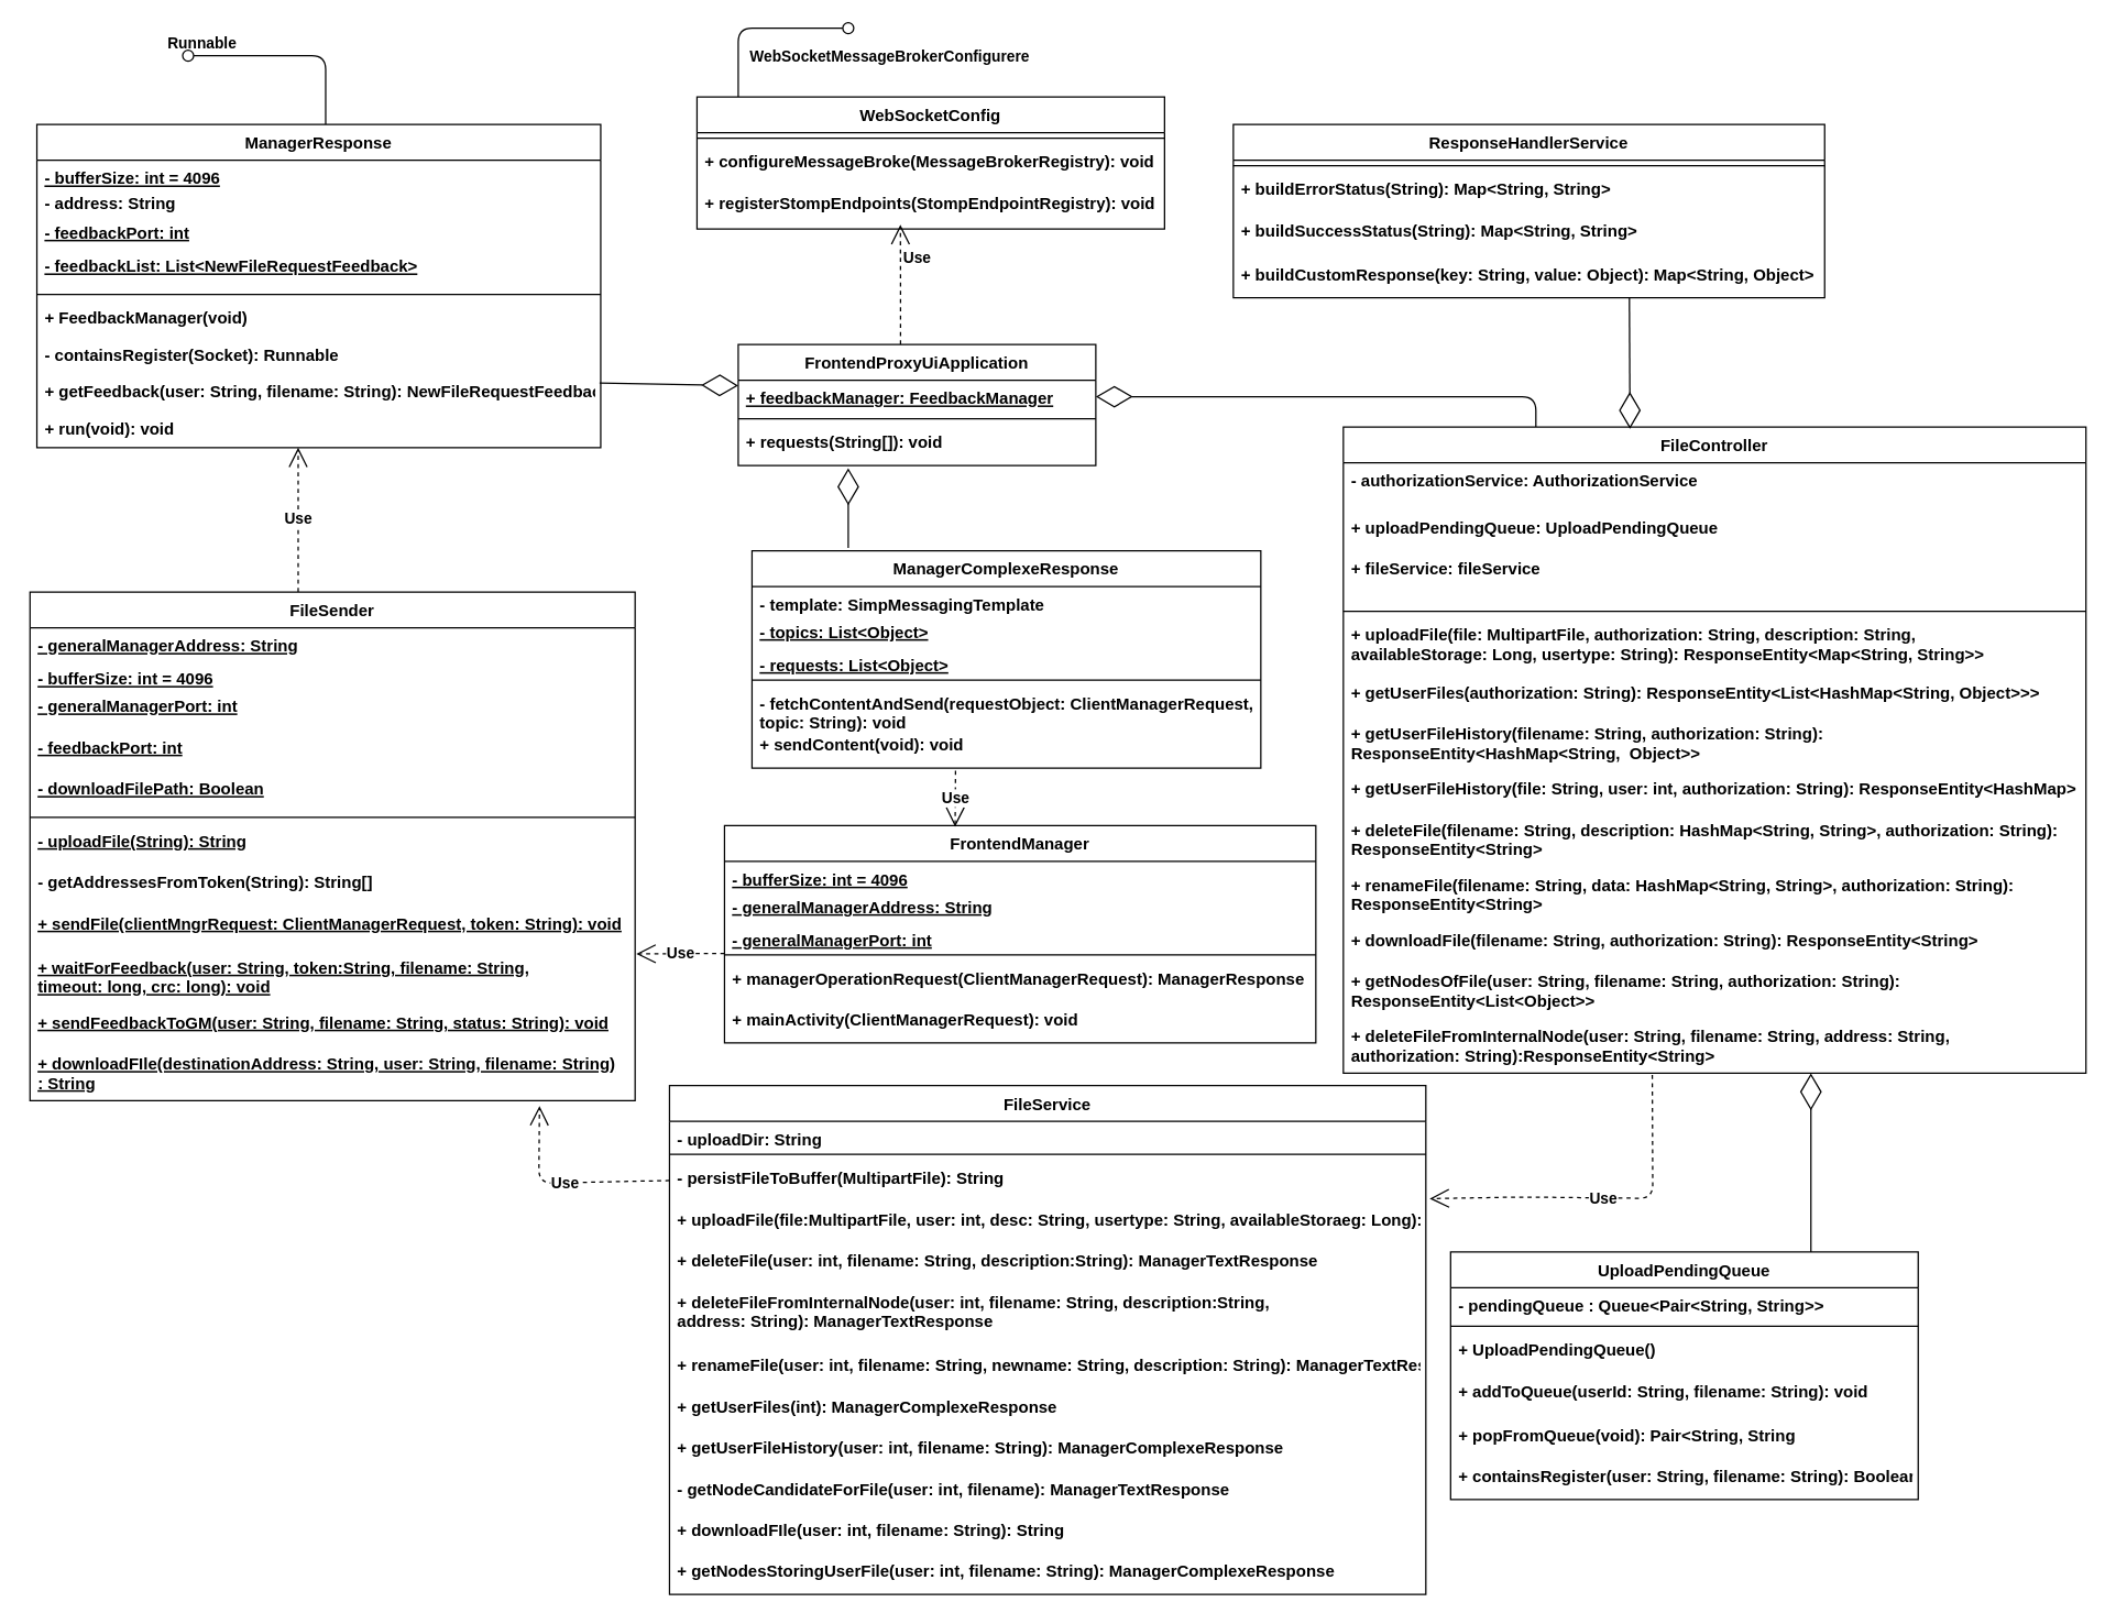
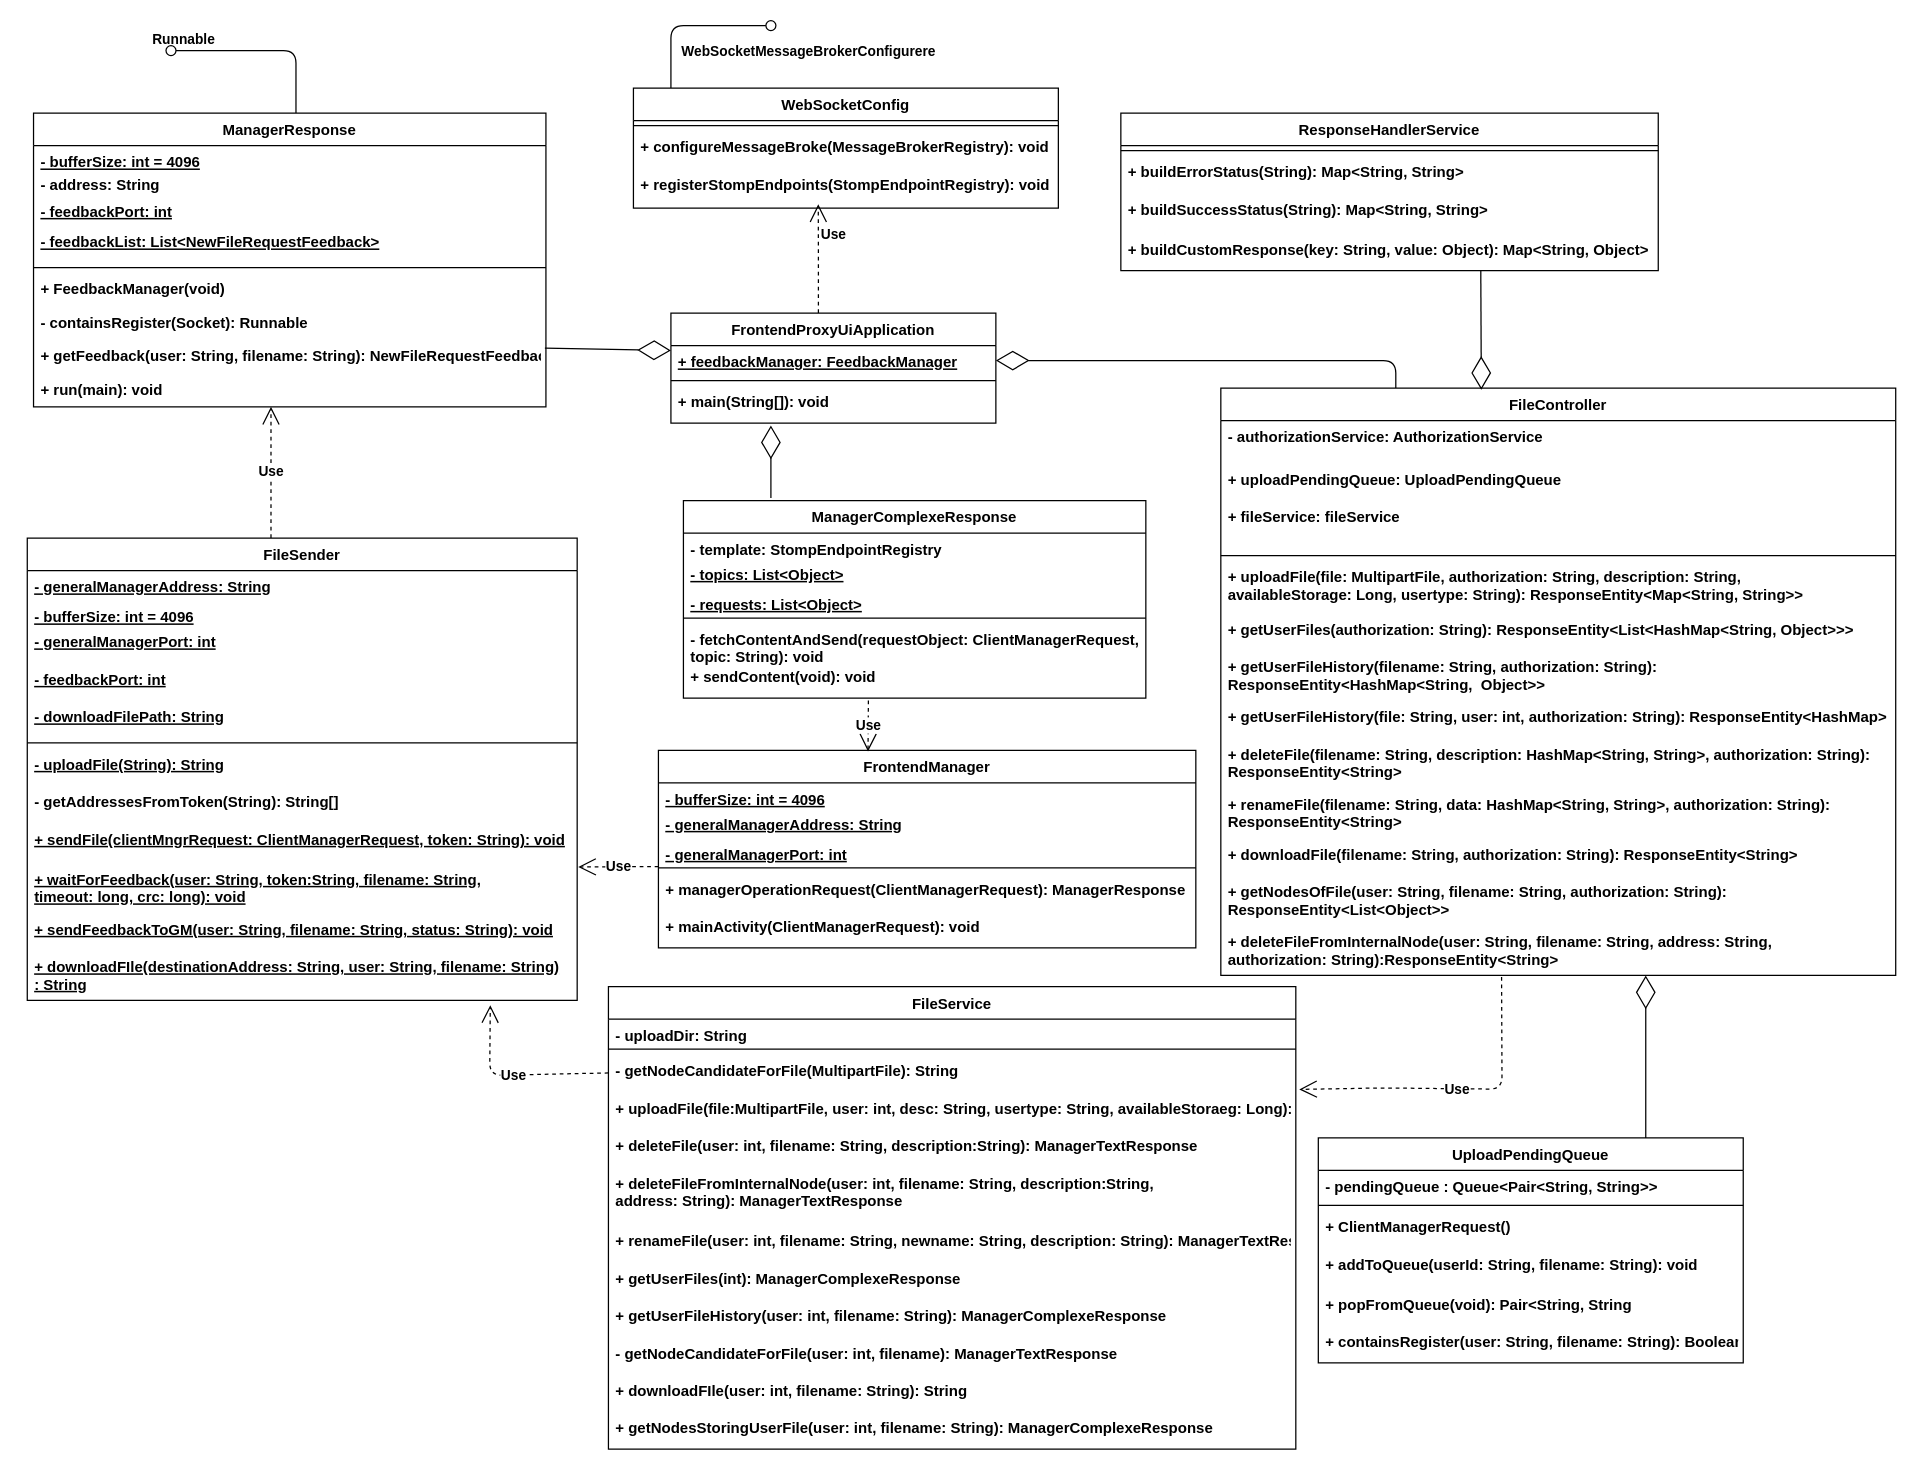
- <mxCell id="50" value="+ run(void): void" style="text;strokeColor=none;fillColor=none;align=left;verticalAlign=top;spacingLeft=4;spacingRight=4;overflow=hidden;rotatable=0;points=[[0,0.5],[1,0.5]];portConstraint=eastwest;fontStyle=1" parent="41" vertex="1"><mxGeometry y="208.1" width="409.99" height="26.97" as="geometry" /></mxCell>
+ <mxCell id="50" value="+ run(main): void" style="text;strokeColor=none;fillColor=none;align=left;verticalAlign=top;spacingLeft=4;spacingRight=4;overflow=hidden;rotatable=0;points=[[0,0.5],[1,0.5]];portConstraint=eastwest;fontStyle=1" parent="41" vertex="1"><mxGeometry y="208.1" width="409.99" height="26.97" as="geometry" /></mxCell>
- <mxCell id="26" value="+ requests(String[]): void" style="text;strokeColor=none;fillColor=none;align=left;verticalAlign=top;spacingLeft=4;spacingRight=4;overflow=hidden;rotatable=0;points=[[0,0.5],[1,0.5]];portConstraint=eastwest;fontStyle=1" parent="23" vertex="1"><mxGeometry y="58" width="260" height="30" as="geometry" /></mxCell>
+ <mxCell id="26" value="+ main(String[]): void" style="text;strokeColor=none;fillColor=none;align=left;verticalAlign=top;spacingLeft=4;spacingRight=4;overflow=hidden;rotatable=0;points=[[0,0.5],[1,0.5]];portConstraint=eastwest;fontStyle=1" parent="23" vertex="1"><mxGeometry y="58" width="260" height="30" as="geometry" /></mxCell>
- <mxCell id="75" value="- template: SimpMessagingTemplate" style="text;strokeColor=none;fillColor=none;align=left;verticalAlign=top;spacingLeft=4;spacingRight=4;overflow=hidden;rotatable=0;points=[[0,0.5],[1,0.5]];portConstraint=eastwest;fontStyle=1" parent="74" vertex="1"><mxGeometry y="26" width="370" height="20" as="geometry" /></mxCell>
+ <mxCell id="75" value="- template: StompEndpointRegistry" style="text;strokeColor=none;fillColor=none;align=left;verticalAlign=top;spacingLeft=4;spacingRight=4;overflow=hidden;rotatable=0;points=[[0,0.5],[1,0.5]];portConstraint=eastwest;fontStyle=1" parent="74" vertex="1"><mxGeometry y="26" width="370" height="20" as="geometry" /></mxCell>
- <mxCell id="14" value="- downloadFilePath: Boolean" style="text;strokeColor=none;fillColor=none;align=left;verticalAlign=top;spacingLeft=4;spacingRight=4;overflow=hidden;rotatable=0;points=[[0,0.5],[1,0.5]];portConstraint=eastwest;fontStyle=5" parent="9" vertex="1"><mxGeometry y="130" width="440" height="30" as="geometry" /></mxCell>
+ <mxCell id="14" value="- downloadFilePath: String" style="text;strokeColor=none;fillColor=none;align=left;verticalAlign=top;spacingLeft=4;spacingRight=4;overflow=hidden;rotatable=0;points=[[0,0.5],[1,0.5]];portConstraint=eastwest;fontStyle=5" parent="9" vertex="1"><mxGeometry y="130" width="440" height="30" as="geometry" /></mxCell>
- <mxCell id="64" value="- persistFileToBuffer(MultipartFile): String" style="text;strokeColor=none;fillColor=none;align=left;verticalAlign=top;spacingLeft=4;spacingRight=4;overflow=hidden;rotatable=0;points=[[0,0.5],[1,0.5]];portConstraint=eastwest;fontStyle=1" parent="61" vertex="1"><mxGeometry y="54" width="550" height="30" as="geometry" /></mxCell>
+ <mxCell id="64" value="- getNodeCandidateForFile(MultipartFile): String" style="text;strokeColor=none;fillColor=none;align=left;verticalAlign=top;spacingLeft=4;spacingRight=4;overflow=hidden;rotatable=0;points=[[0,0.5],[1,0.5]];portConstraint=eastwest;fontStyle=1" parent="61" vertex="1"><mxGeometry y="54" width="550" height="30" as="geometry" /></mxCell>
- <mxCell id="5" value="+ UploadPendingQueue()" style="text;strokeColor=none;fillColor=none;align=left;verticalAlign=top;spacingLeft=4;spacingRight=4;overflow=hidden;rotatable=0;points=[[0,0.5],[1,0.5]];portConstraint=eastwest;fontStyle=1" parent="2" vertex="1"><mxGeometry y="58" width="340" height="30" as="geometry" /></mxCell>
+ <mxCell id="5" value="+ ClientManagerRequest()" style="text;strokeColor=none;fillColor=none;align=left;verticalAlign=top;spacingLeft=4;spacingRight=4;overflow=hidden;rotatable=0;points=[[0,0.5],[1,0.5]];portConstraint=eastwest;fontStyle=1" parent="2" vertex="1"><mxGeometry y="58" width="340" height="30" as="geometry" /></mxCell>
